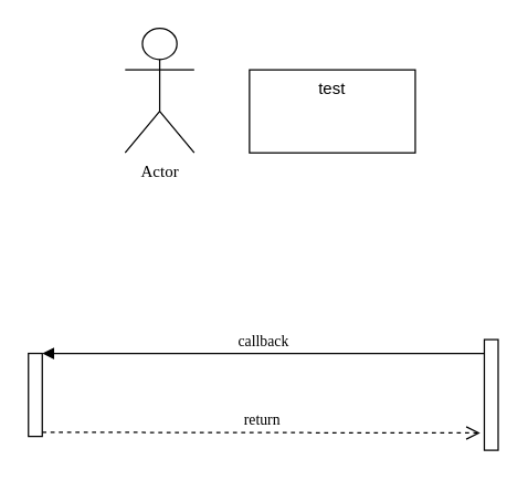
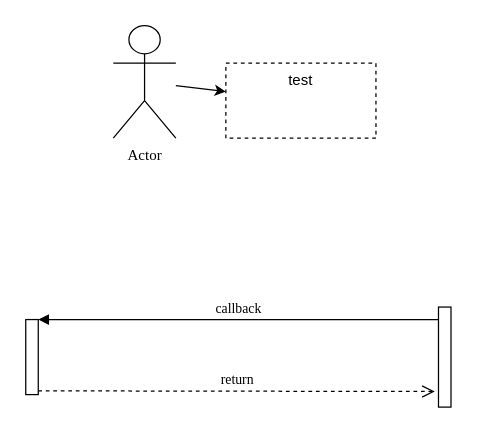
+ <mxCell id="2" value="" style="edgeStyle=none;html=1;" edge="1" parent="1" source="3" target="4"><mxGeometry relative="1" as="geometry" /></mxCell>
- <mxCell id="4" value="test" style="whiteSpace=wrap;html=1;verticalAlign=top;" vertex="1" parent="1"><mxGeometry x="180" y="50" width="120" height="60" as="geometry" /></mxCell>
+ <mxCell id="4" value="test" style="whiteSpace=wrap;html=1;verticalAlign=top;dashed=1;" vertex="1" parent="1"><mxGeometry x="180" y="50" width="120" height="60" as="geometry" /></mxCell>
